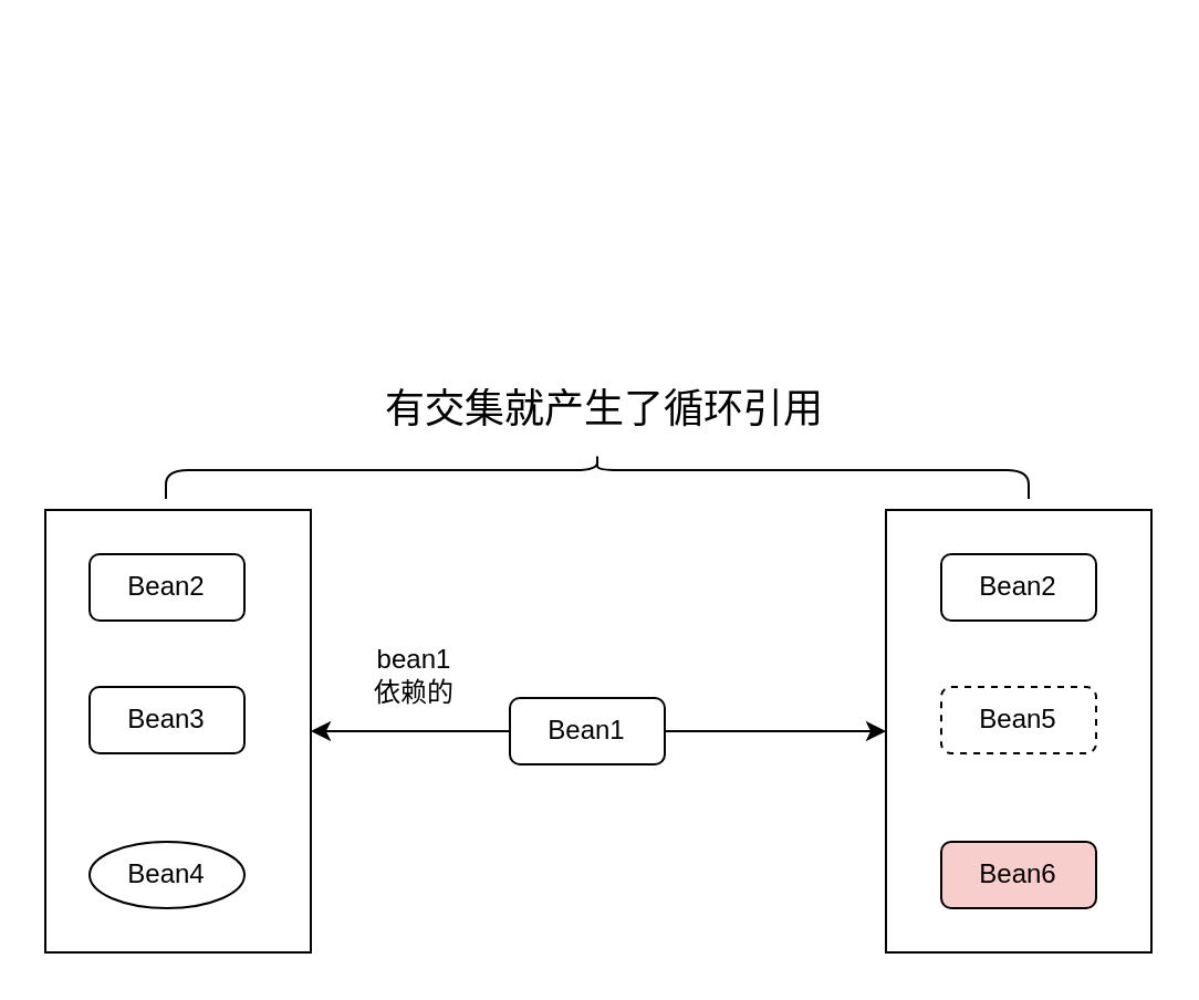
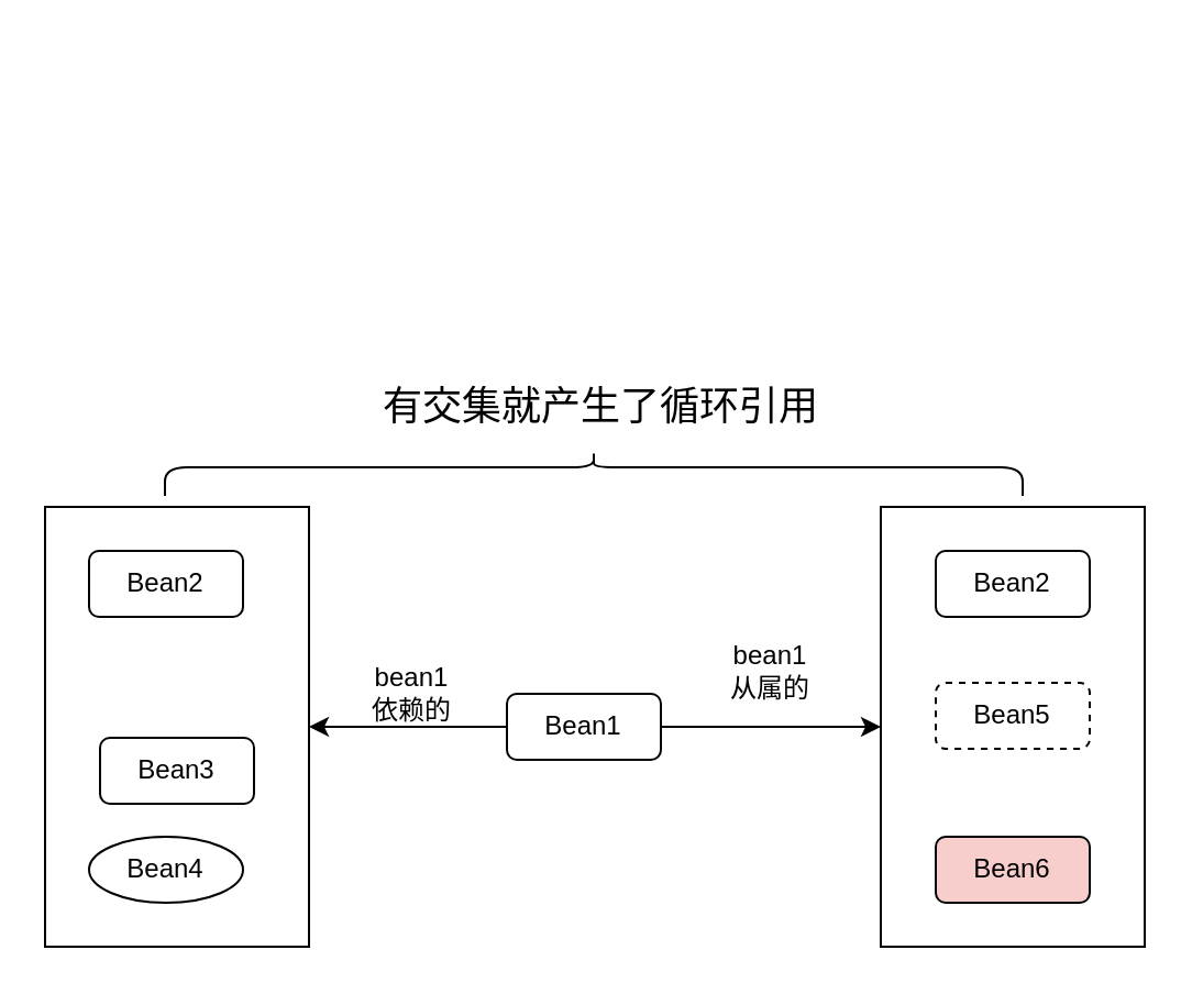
- <mxCell id="13" value="bean1 &lt;br&gt;依赖的" style="text;html=1;strokeColor=none;fillColor=none;align=center;verticalAlign=middle;whiteSpace=wrap;rounded=0;" vertex="1" parent="1"><mxGeometry x="157" y="290" width="60" height="30" as="geometry" /></mxCell>
+ <mxCell id="13" value="bean1 &lt;br&gt;依赖的" style="text;html=1;strokeColor=none;fillColor=none;align=center;verticalAlign=middle;whiteSpace=wrap;rounded=0;" vertex="1" parent="1"><mxGeometry x="157" y="300" width="60" height="30" as="geometry" /></mxCell>
+ <mxCell id="14" value="bean1 &lt;br&gt;从属的" style="text;html=1;strokeColor=none;fillColor=none;align=center;verticalAlign=middle;whiteSpace=wrap;rounded=0;" vertex="1" parent="1"><mxGeometry x="320" y="290" width="60" height="30" as="geometry" /></mxCell>
- <mxCell id="7" value="Bean3" style="rounded=1;whiteSpace=wrap;html=1;" vertex="1" parent="1"><mxGeometry x="40" y="310" width="70" height="30" as="geometry" /></mxCell>
+ <mxCell id="7" value="Bean3" style="rounded=1;whiteSpace=wrap;html=1;" vertex="1" parent="1"><mxGeometry x="45" y="335" width="70" height="30" as="geometry" /></mxCell>
